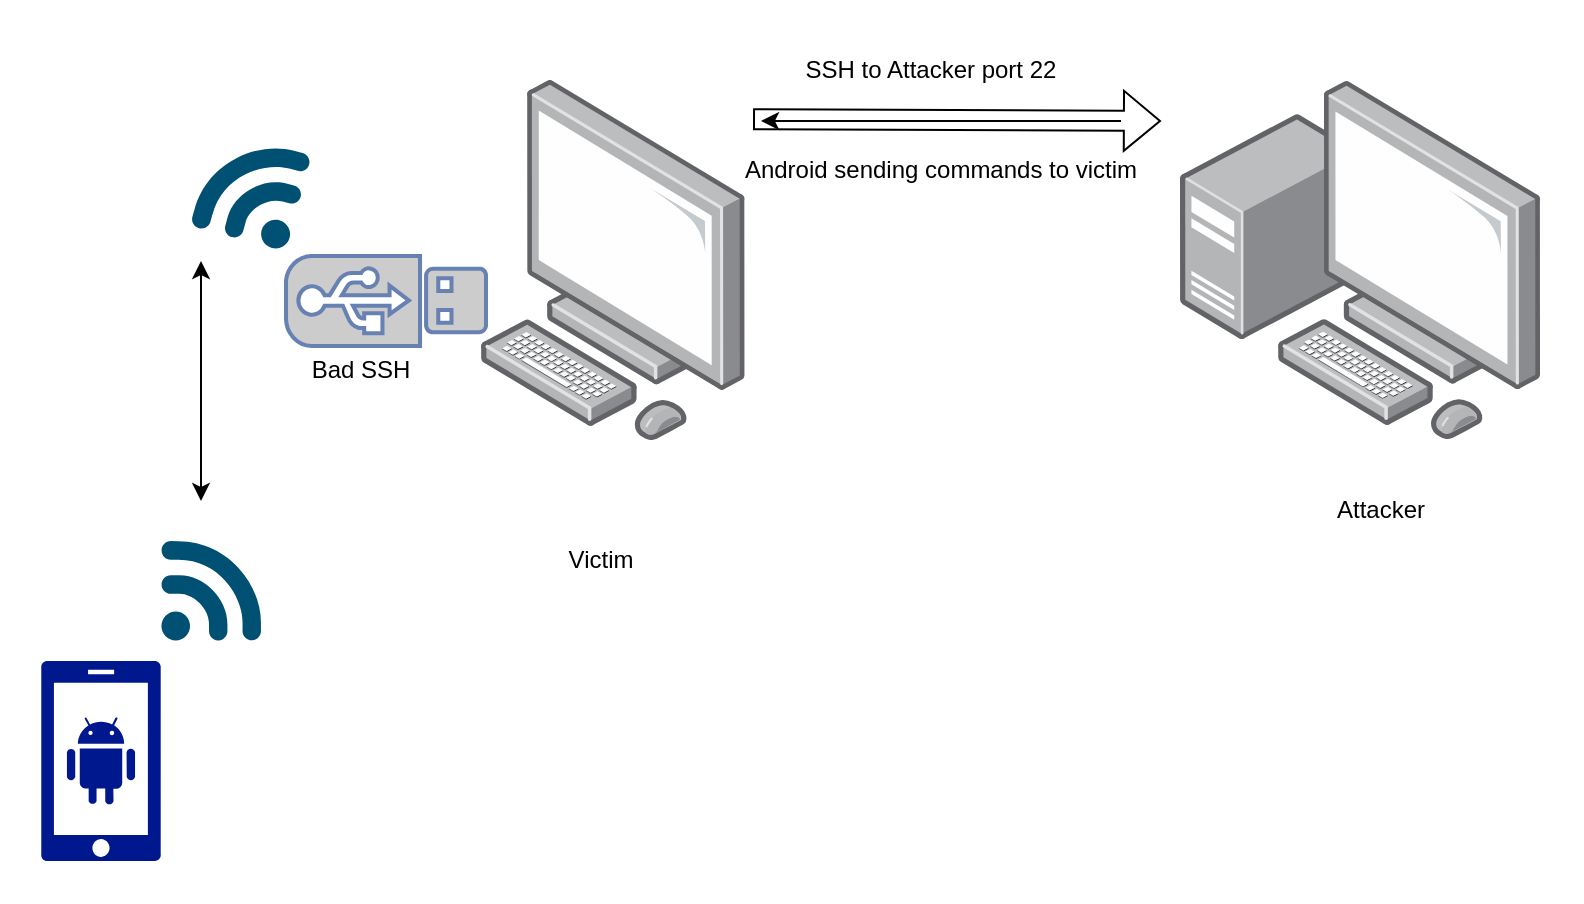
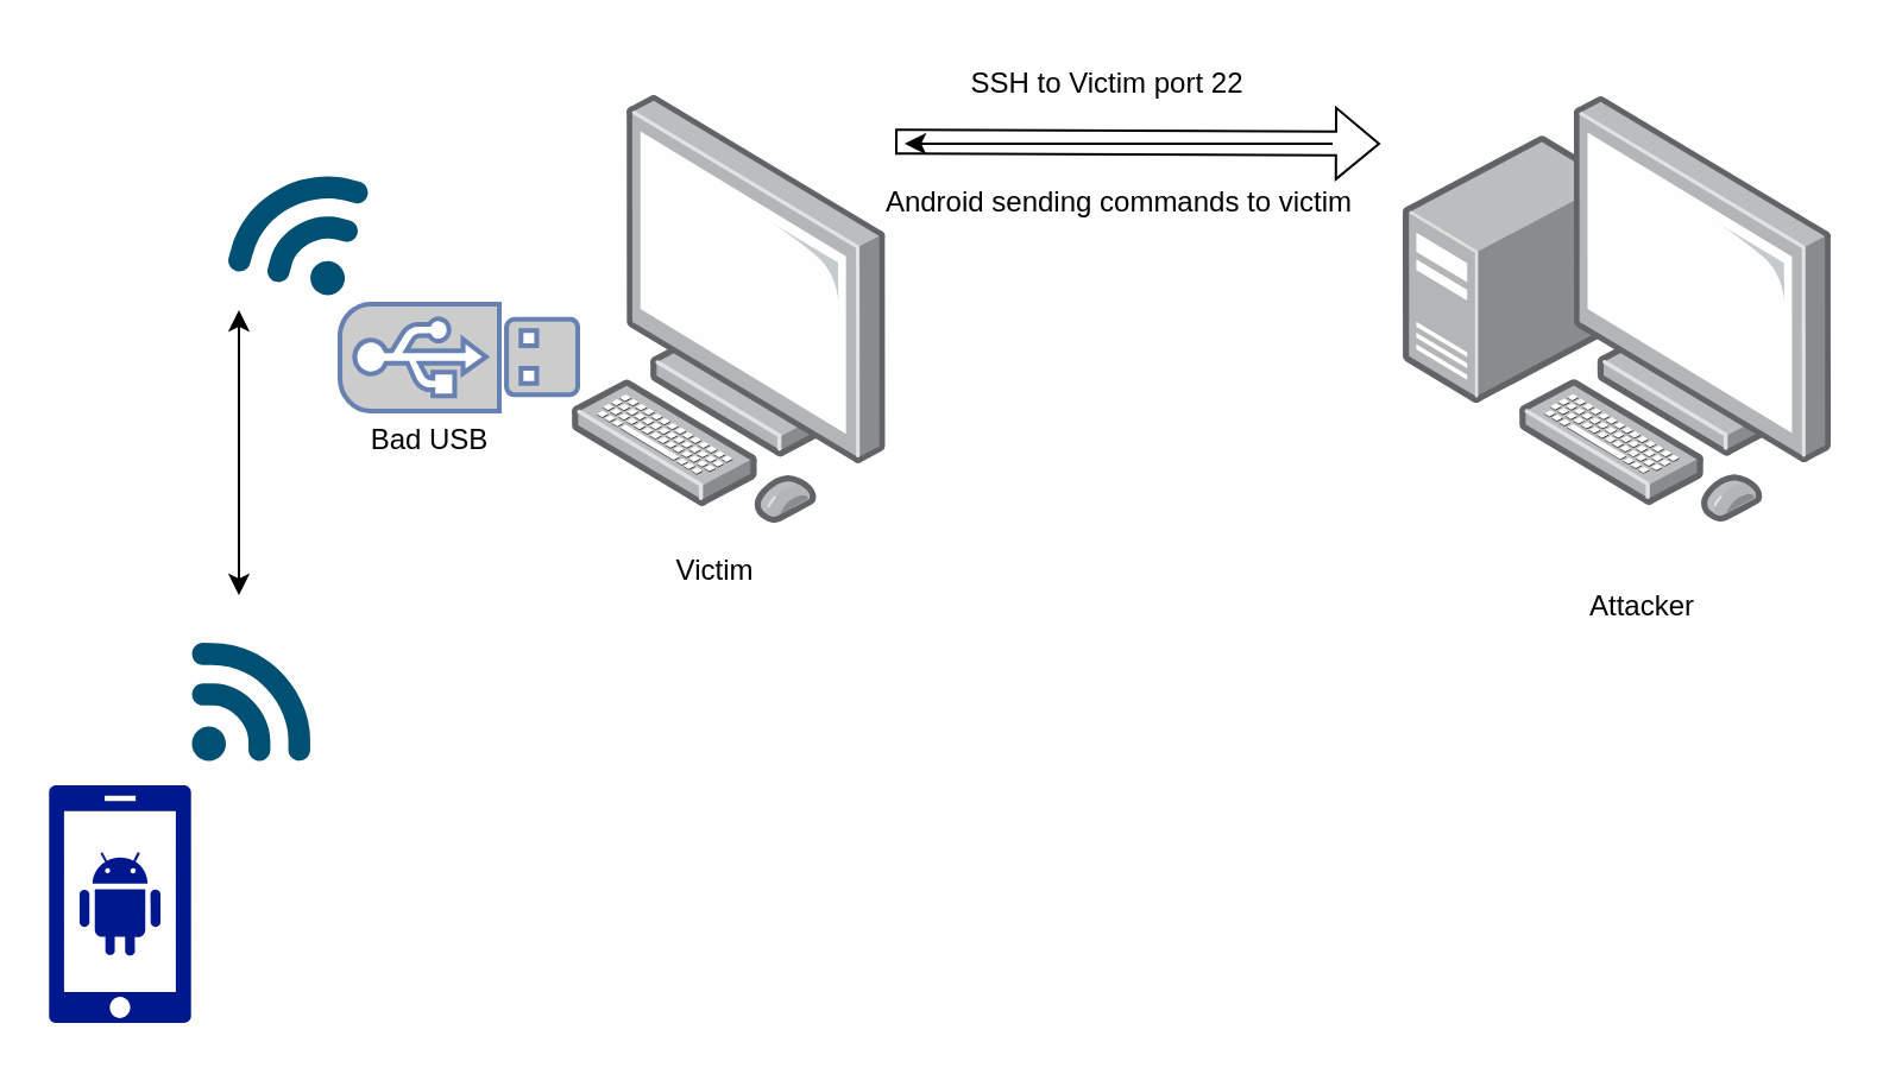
- <mxCell id="10" value="&lt;div&gt;SSH to Attacker port 22&lt;/div&gt;" style="text;html=1;align=center;verticalAlign=middle;resizable=0;points=[];autosize=1;strokeColor=none;fillColor=none;" vertex="1" parent="1"><mxGeometry x="390" y="20" width="150" height="30" as="geometry" /></mxCell>
+ <mxCell id="10" value="&lt;div&gt;SSH to Victim port 22&lt;/div&gt;" style="text;html=1;align=center;verticalAlign=middle;resizable=0;points=[];autosize=1;strokeColor=none;fillColor=none;" vertex="1" parent="1"><mxGeometry x="390" y="20" width="150" height="30" as="geometry" /></mxCell>
- <mxCell id="15" value="Bad SSH" style="text;html=1;align=center;verticalAlign=middle;resizable=0;points=[];autosize=1;strokeColor=none;fillColor=none;" vertex="1" parent="1"><mxGeometry x="145" y="170" width="70" height="30" as="geometry" /></mxCell>
+ <mxCell id="15" value="Bad USB" style="text;html=1;align=center;verticalAlign=middle;resizable=0;points=[];autosize=1;strokeColor=none;fillColor=none;" vertex="1" parent="1"><mxGeometry x="145" y="170" width="70" height="30" as="geometry" /></mxCell>
- <mxCell id="14" value="Victim" style="text;html=1;align=center;verticalAlign=middle;resizable=0;points=[];autosize=1;strokeColor=none;fillColor=none;" vertex="1" parent="1"><mxGeometry x="270" y="265" width="60" height="30" as="geometry" /></mxCell>
+ <mxCell id="14" value="Victim" style="text;html=1;align=center;verticalAlign=middle;resizable=0;points=[];autosize=1;strokeColor=none;fillColor=none;" vertex="1" parent="1"><mxGeometry x="270" y="225" width="60" height="30" as="geometry" /></mxCell>
